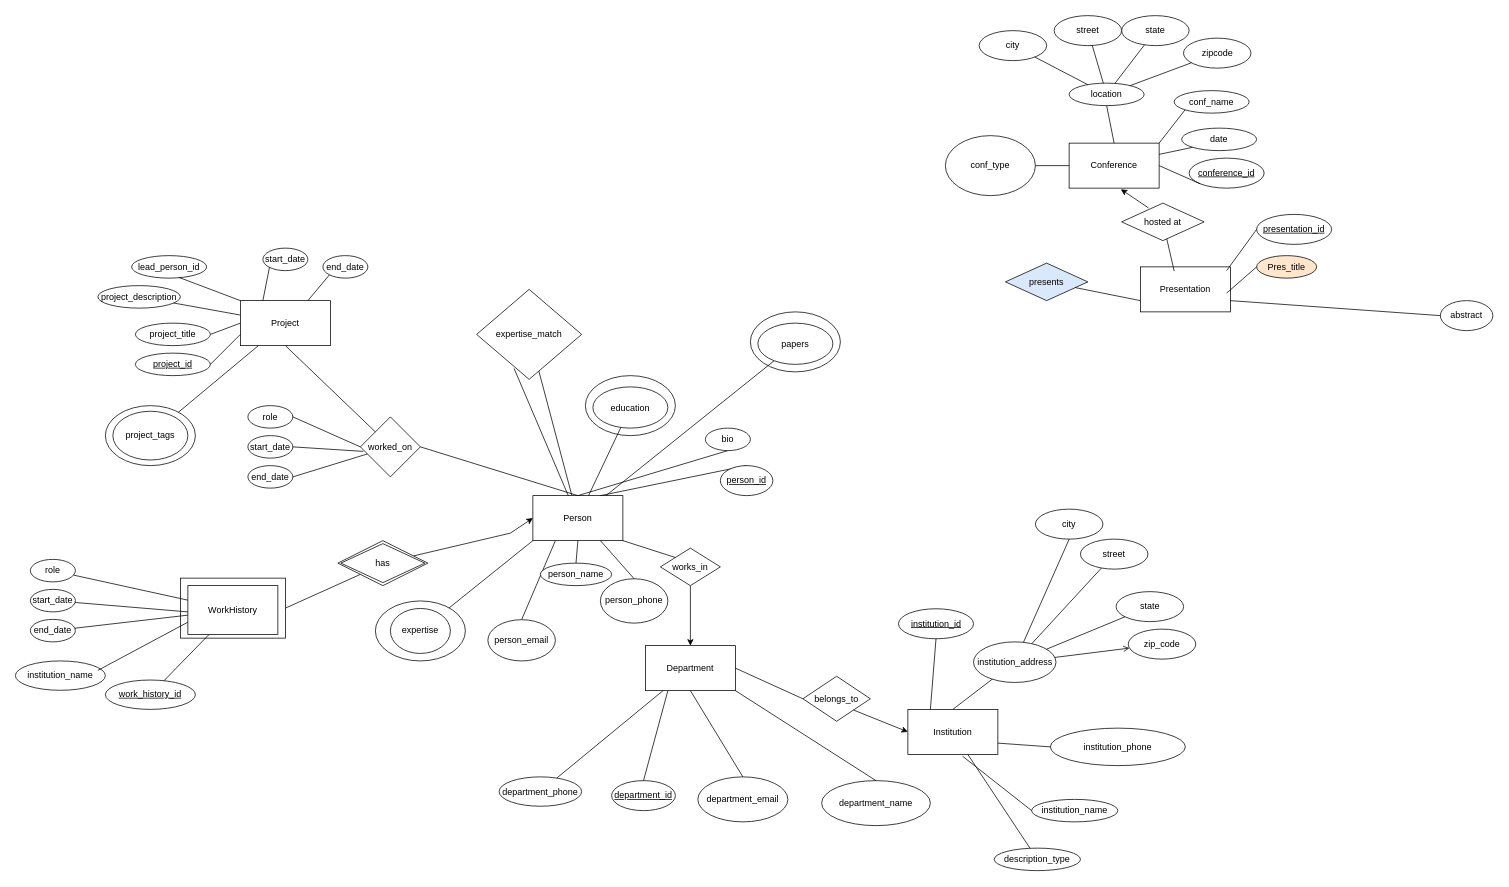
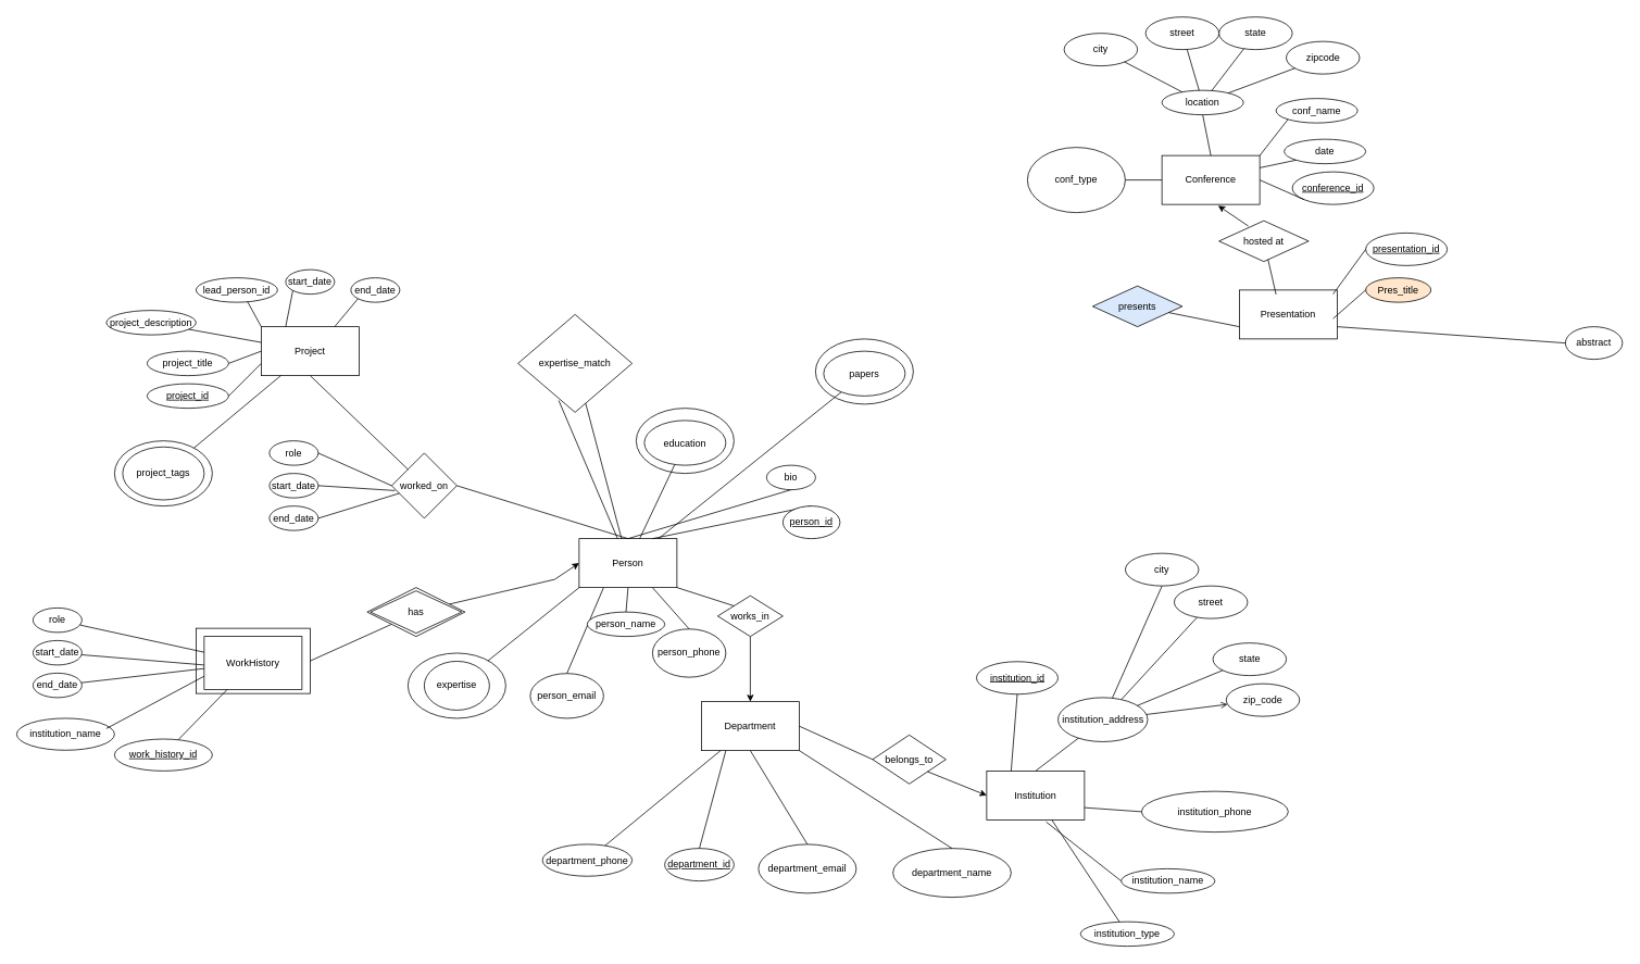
- <mxCell id="22" value="lead_person_id" style="ellipse;whiteSpace=wrap;html=1;" vertex="1" parent="1"><mxGeometry x="175" y="340" width="100" height="30" as="geometry" /></mxCell>
+ <mxCell id="22" value="lead_person_id" style="ellipse;whiteSpace=wrap;html=1;" vertex="1" parent="1"><mxGeometry x="240" y="340" width="100" height="30" as="geometry" /></mxCell>
- <mxCell id="126" value="description_type" style="ellipse;whiteSpace=wrap;html=1;" vertex="1" parent="1"><mxGeometry x="1325.12" y="1130" width="115" height="30" as="geometry" /></mxCell>
+ <mxCell id="126" value="institution_type" style="ellipse;whiteSpace=wrap;html=1;" vertex="1" parent="1"><mxGeometry x="1325.12" y="1130" width="115" height="30" as="geometry" /></mxCell>
